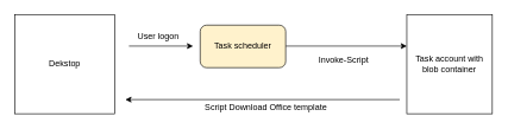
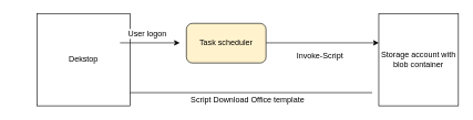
- <mxCell id="7" value="Dekstop" style="rounded=0;whiteSpace=wrap;html=1;" vertex="1" parent="1"><mxGeometry x="20" y="20" width="140" height="140" as="geometry" /></mxCell>
+ <mxCell id="7" value="Dekstop" style="rounded=0;whiteSpace=wrap;html=1;" vertex="1" parent="1"><mxGeometry x="55" y="20" width="140" height="140" as="geometry" /></mxCell>
- <mxCell id="4" value="Task account with blob container" style="rounded=0;whiteSpace=wrap;html=1;" vertex="1" parent="1"><mxGeometry x="570" y="20" width="120" height="140" as="geometry" /></mxCell>
+ <mxCell id="4" value="Storage account with blob container" style="rounded=0;whiteSpace=wrap;html=1;" vertex="1" parent="1"><mxGeometry x="570" y="20" width="120" height="140" as="geometry" /></mxCell>
